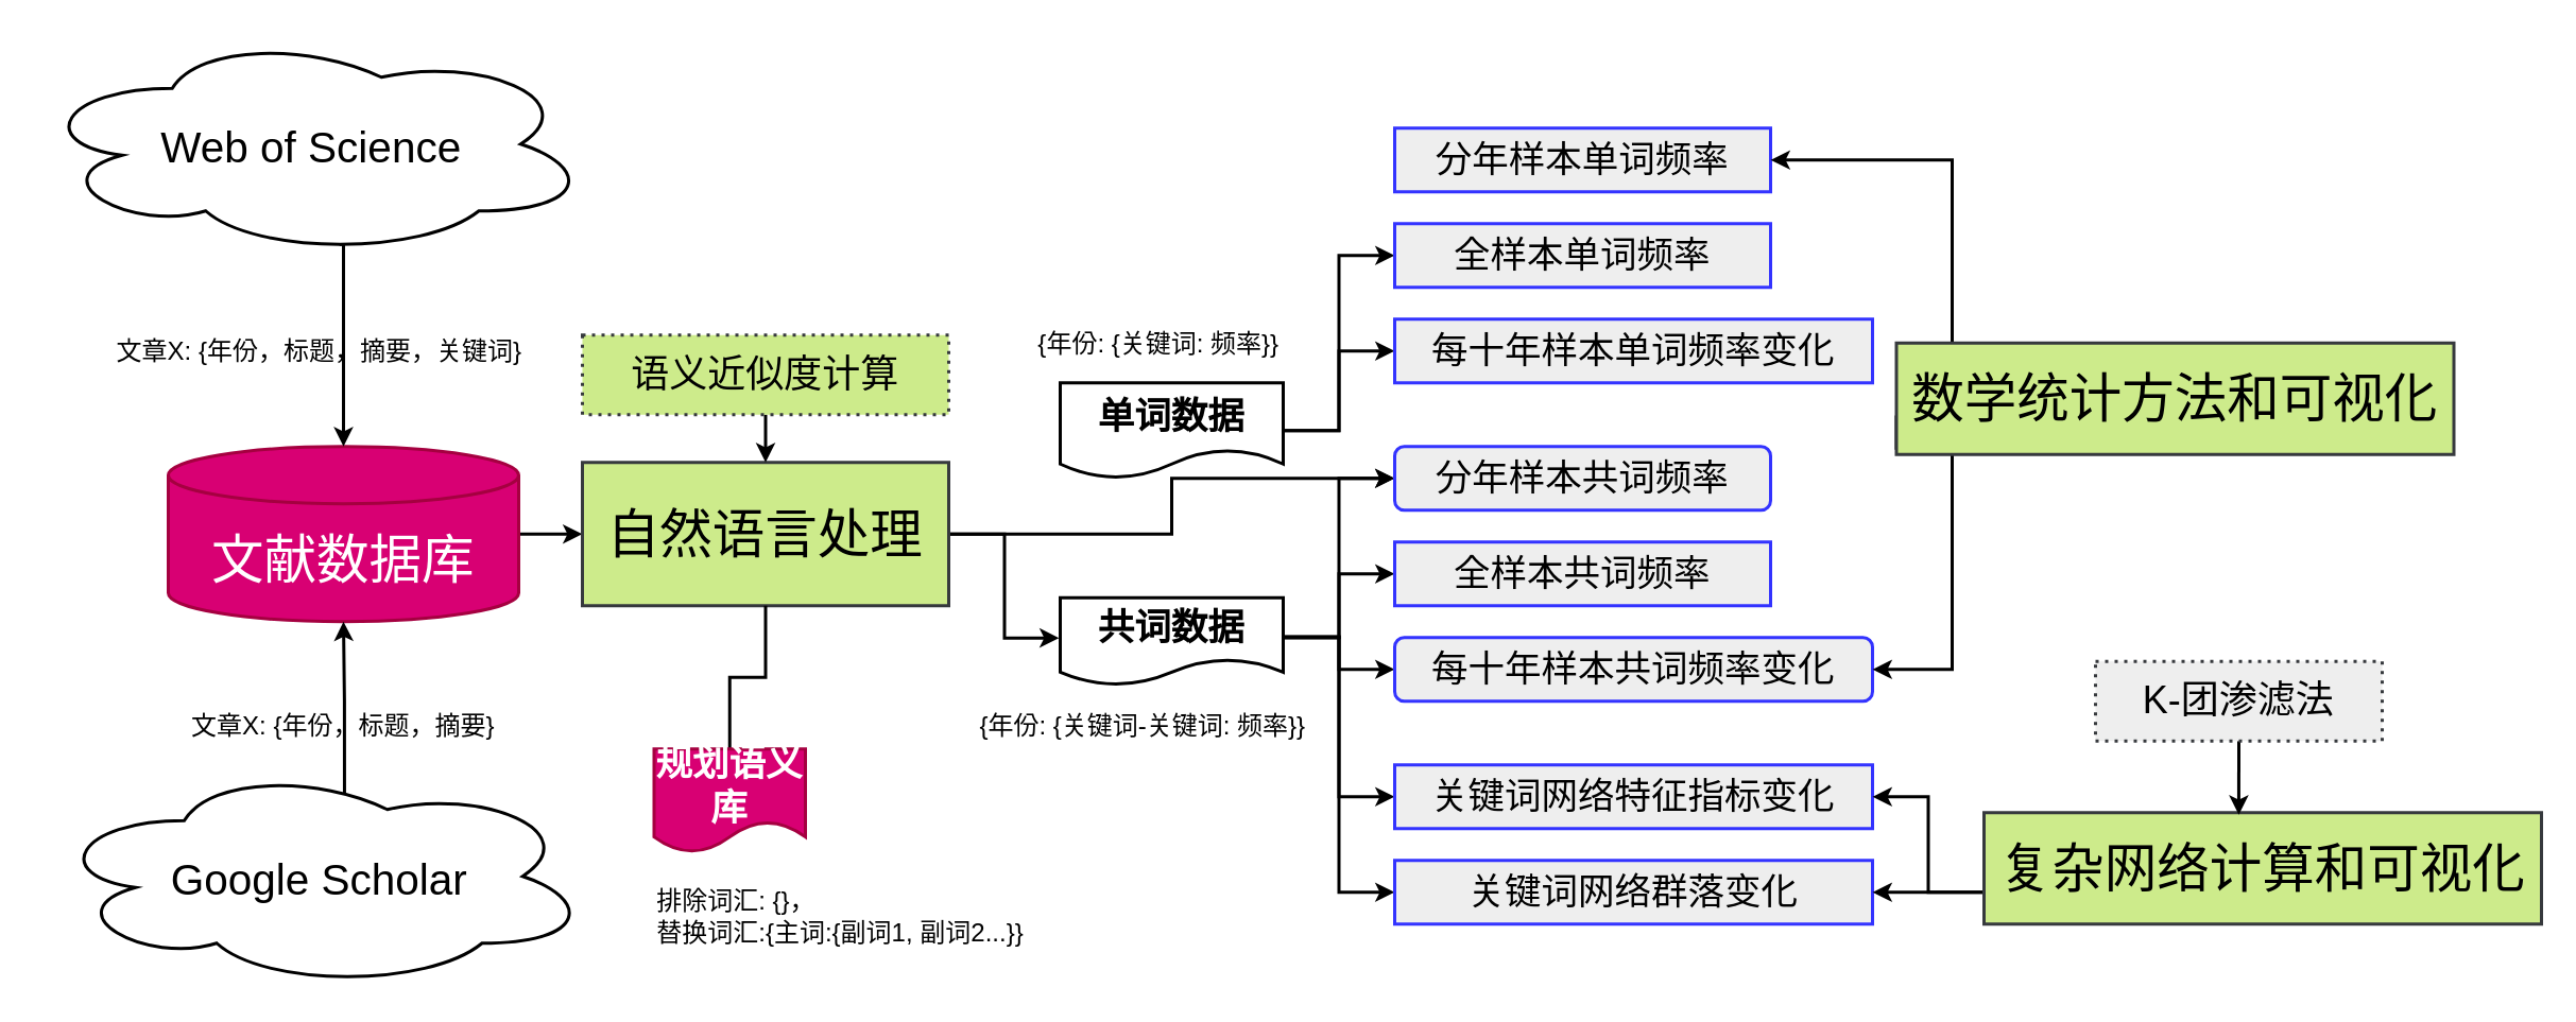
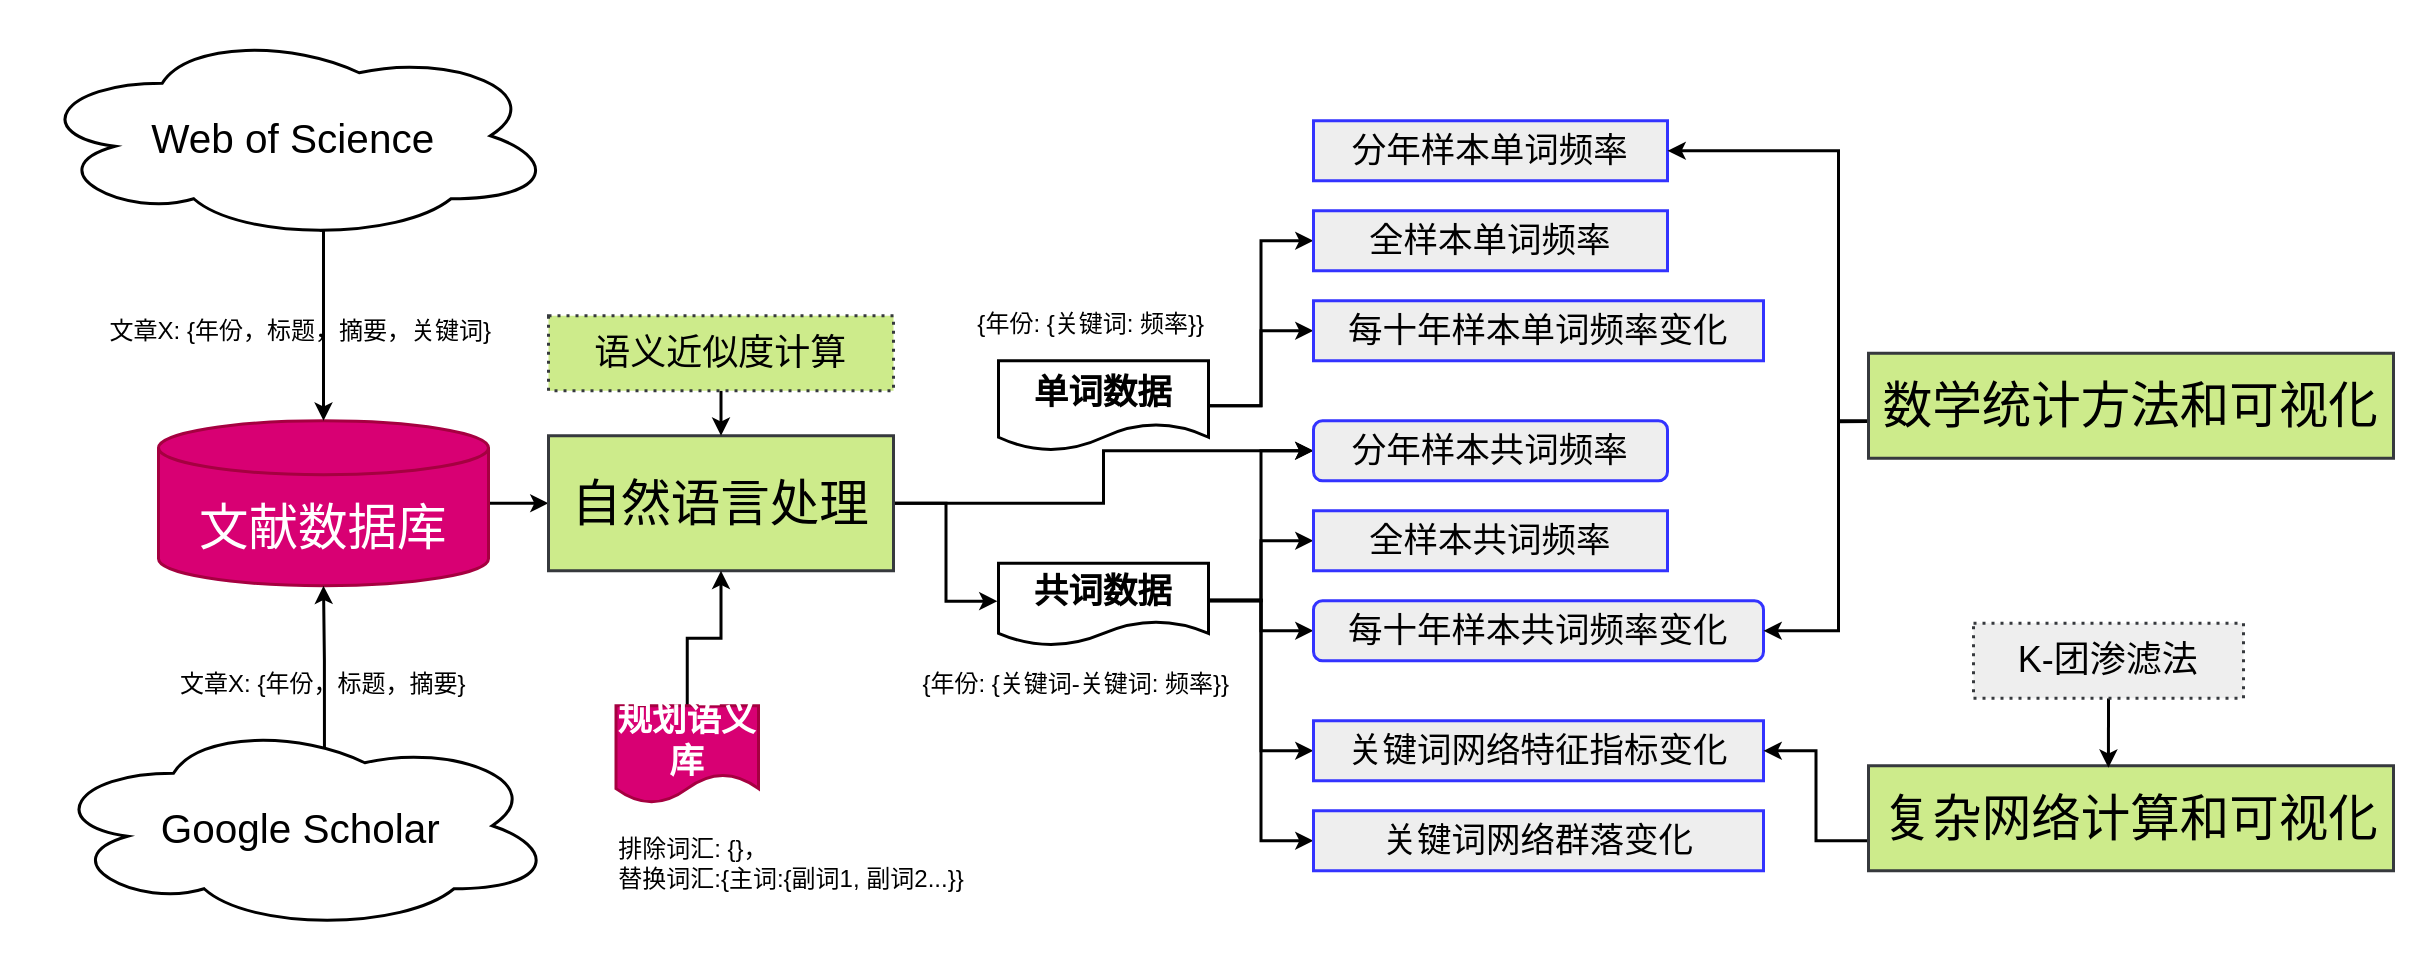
- <mxCell id="34" value="&lt;font style=&quot;font-size: 33px;&quot;&gt;数学统计方法和可视化&lt;/font&gt;" style="rounded=0;whiteSpace=wrap;html=1;strokeWidth=2;fontSize=12;fillColor=#cdeb8b;strokeColor=#36393d;" vertex="1" parent="1"><mxGeometry x="1190" y="215" width="350" height="70" as="geometry" /></mxCell>
+ <mxCell id="34" value="&lt;font style=&quot;font-size: 33px;&quot;&gt;数学统计方法和可视化&lt;/font&gt;" style="rounded=0;whiteSpace=wrap;html=1;strokeWidth=2;fontSize=12;fillColor=#cdeb8b;strokeColor=#36393d;" vertex="1" parent="1"><mxGeometry x="1245" y="235" width="350" height="70" as="geometry" /></mxCell>
- <mxCell id="38" style="edgeStyle=orthogonalEdgeStyle;rounded=0;orthogonalLoop=1;jettySize=auto;html=1;exitX=0.5;exitY=0;exitDx=0;exitDy=0;entryX=0.5;entryY=1;entryDx=0;entryDy=0;strokeWidth=2;fontSize=23;endArrow=none;" edge="1" parent="1" source="39" target="10"><mxGeometry relative="1" as="geometry" /></mxCell>
+ <mxCell id="38" style="edgeStyle=orthogonalEdgeStyle;rounded=0;orthogonalLoop=1;jettySize=auto;html=1;exitX=0.5;exitY=0;exitDx=0;exitDy=0;entryX=0.5;entryY=1;entryDx=0;entryDy=0;strokeWidth=2;fontSize=23;" edge="1" parent="1" source="39" target="10"><mxGeometry relative="1" as="geometry" /></mxCell>
- <mxCell id="36" style="edgeStyle=orthogonalEdgeStyle;rounded=0;orthogonalLoop=1;jettySize=auto;html=1;exitX=0;exitY=0.75;exitDx=0;exitDy=0;entryX=1;entryY=0.5;entryDx=0;entryDy=0;strokeWidth=2;fontSize=23;" edge="1" parent="1" source="37" target="30"><mxGeometry relative="1" as="geometry"><Array as="points"><mxPoint x="1245" y="560" /></Array></mxGeometry></mxCell>
